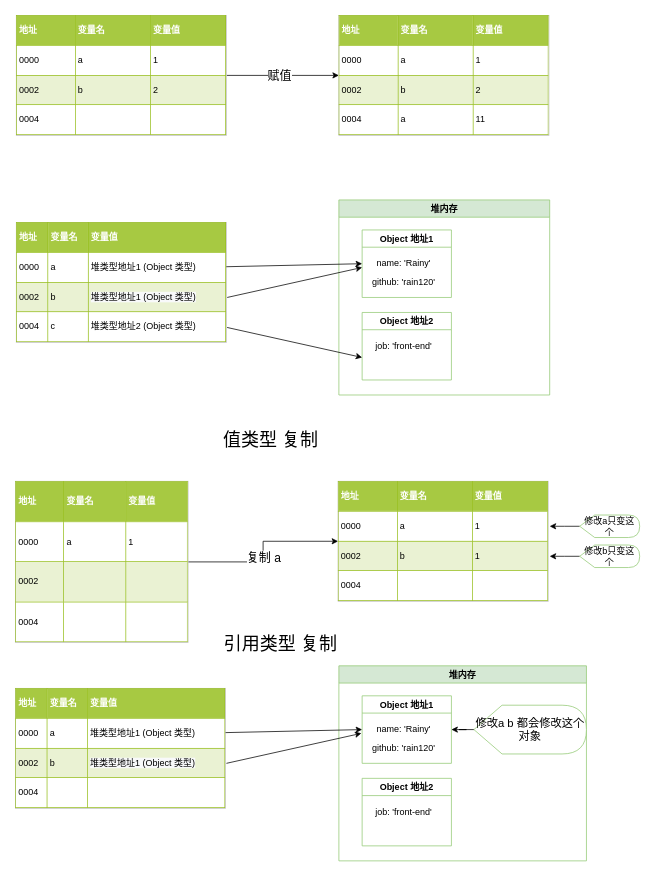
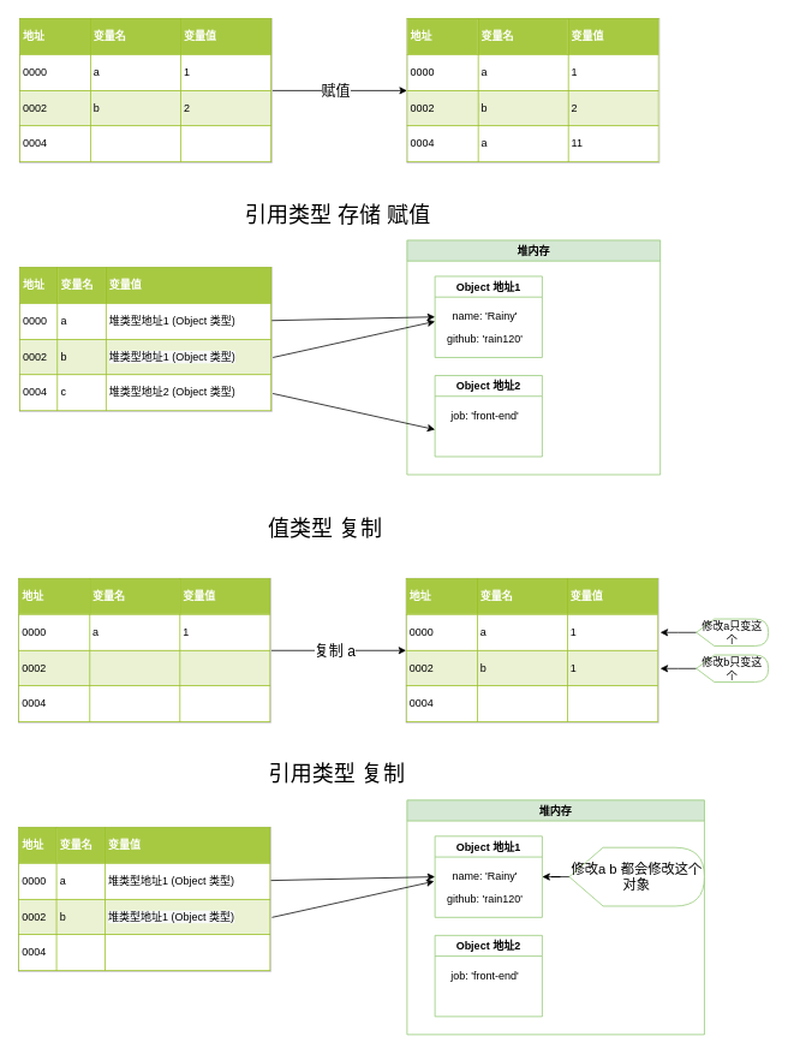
+ <mxCell id="6" value="&lt;font style=&quot;font-size: 24px&quot;&gt;引用类型 存储 赋值&lt;/font&gt;" style="text;html=1;align=center;verticalAlign=middle;resizable=0;points=[];autosize=1;" vertex="1" parent="1"><mxGeometry x="264" y="228" width="220" height="20" as="geometry" /></mxCell>
- <mxCell id="19" value="&lt;table border=&quot;1&quot; width=&quot;100%&quot; cellpadding=&quot;3&quot; style=&quot;width: 100% ; height: 100% ; border-collapse: collapse&quot;&gt;&lt;tbody&gt;&lt;tr style=&quot;background-color: #a7c942 ; color: #ffffff ; border: 1px solid #98bf21&quot;&gt;&lt;th align=&quot;left&quot;&gt;地址&lt;/th&gt;&lt;th align=&quot;left&quot;&gt;变量名&lt;/th&gt;&lt;th align=&quot;left&quot;&gt;变量值&lt;/th&gt;&lt;/tr&gt;&lt;tr style=&quot;border: 1px solid #98bf21&quot;&gt;&lt;td&gt;0000&lt;/td&gt;&lt;td&gt;a&lt;/td&gt;&lt;td&gt;1&lt;/td&gt;&lt;/tr&gt;&lt;tr style=&quot;background-color: #eaf2d3 ; border: 1px solid #98bf21&quot;&gt;&lt;td&gt;0002&lt;/td&gt;&lt;td&gt;&lt;br&gt;&lt;/td&gt;&lt;td&gt;&lt;br&gt;&lt;/td&gt;&lt;/tr&gt;&lt;tr style=&quot;border: 1px solid #98bf21&quot;&gt;&lt;td&gt;0004&lt;/td&gt;&lt;td&gt;&lt;/td&gt;&lt;td&gt;&lt;/td&gt;&lt;/tr&gt;&lt;/tbody&gt;&lt;/table&gt;" style="text;html=1;strokeColor=#c0c0c0;fillColor=#ffffff;overflow=fill;rounded=0;imageAspect=1;" vertex="1" parent="1"><mxGeometry x="20" y="641" width="230" height="215" as="geometry" /></mxCell>
+ <mxCell id="19" value="&lt;table border=&quot;1&quot; width=&quot;100%&quot; cellpadding=&quot;3&quot; style=&quot;width: 100% ; height: 100% ; border-collapse: collapse&quot;&gt;&lt;tbody&gt;&lt;tr style=&quot;background-color: #a7c942 ; color: #ffffff ; border: 1px solid #98bf21&quot;&gt;&lt;th align=&quot;left&quot;&gt;地址&lt;/th&gt;&lt;th align=&quot;left&quot;&gt;变量名&lt;/th&gt;&lt;th align=&quot;left&quot;&gt;变量值&lt;/th&gt;&lt;/tr&gt;&lt;tr style=&quot;border: 1px solid #98bf21&quot;&gt;&lt;td&gt;0000&lt;/td&gt;&lt;td&gt;a&lt;/td&gt;&lt;td&gt;1&lt;/td&gt;&lt;/tr&gt;&lt;tr style=&quot;background-color: #eaf2d3 ; border: 1px solid #98bf21&quot;&gt;&lt;td&gt;0002&lt;/td&gt;&lt;td&gt;&lt;br&gt;&lt;/td&gt;&lt;td&gt;&lt;br&gt;&lt;/td&gt;&lt;/tr&gt;&lt;tr style=&quot;border: 1px solid #98bf21&quot;&gt;&lt;td&gt;0004&lt;/td&gt;&lt;td&gt;&lt;/td&gt;&lt;td&gt;&lt;/td&gt;&lt;/tr&gt;&lt;/tbody&gt;&lt;/table&gt;" style="text;html=1;strokeColor=#c0c0c0;fillColor=#ffffff;overflow=fill;rounded=0;imageAspect=1;" vertex="1" parent="1"><mxGeometry x="20" y="641" width="280" height="160" as="geometry" /></mxCell>
